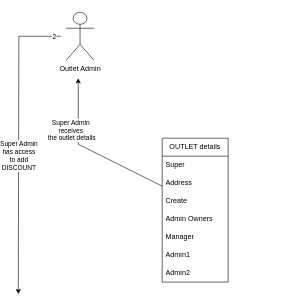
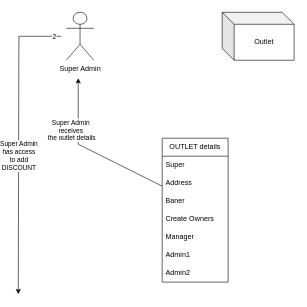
+ <mxCell id="3" value="Outlet" style="shape=cube;whiteSpace=wrap;html=1;boundedLbl=1;backgroundOutline=1;darkOpacity=0.05;darkOpacity2=0.1;" vertex="1" parent="1"><mxGeometry x="360" y="20" width="120" height="80" as="geometry" /></mxCell>
- <mxCell id="2" value="Outlet Admin" style="shape=umlActor;verticalLabelPosition=bottom;verticalAlign=top;html=1;outlineConnect=0;" vertex="1" parent="1"><mxGeometry x="100" y="20" width="46" height="80" as="geometry" /></mxCell>
+ <mxCell id="2" value="Super Admin" style="shape=umlActor;verticalLabelPosition=bottom;verticalAlign=top;html=1;outlineConnect=0;" vertex="1" parent="1"><mxGeometry x="100" y="20" width="46" height="80" as="geometry" /></mxCell>
- <mxCell id="7" value="Create" style="text;strokeColor=none;fillColor=none;align=left;verticalAlign=middle;spacingLeft=4;spacingRight=4;overflow=hidden;points=[[0,0.5],[1,0.5]];portConstraint=eastwest;rotatable=0;whiteSpace=wrap;html=1;" vertex="1" parent="4"><mxGeometry y="90" width="110" height="30" as="geometry" /></mxCell>
+ <mxCell id="7" value="Baner" style="text;strokeColor=none;fillColor=none;align=left;verticalAlign=middle;spacingLeft=4;spacingRight=4;overflow=hidden;points=[[0,0.5],[1,0.5]];portConstraint=eastwest;rotatable=0;whiteSpace=wrap;html=1;" vertex="1" parent="4"><mxGeometry y="90" width="110" height="30" as="geometry" /></mxCell>
- <mxCell id="8" value="Admin Owners" style="text;strokeColor=none;fillColor=none;align=left;verticalAlign=middle;spacingLeft=4;spacingRight=4;overflow=hidden;points=[[0,0.5],[1,0.5]];portConstraint=eastwest;rotatable=0;whiteSpace=wrap;html=1;" vertex="1" parent="4"><mxGeometry y="120" width="110" height="30" as="geometry" /></mxCell>
+ <mxCell id="8" value="Create Owners" style="text;strokeColor=none;fillColor=none;align=left;verticalAlign=middle;spacingLeft=4;spacingRight=4;overflow=hidden;points=[[0,0.5],[1,0.5]];portConstraint=eastwest;rotatable=0;whiteSpace=wrap;html=1;" vertex="1" parent="4"><mxGeometry y="120" width="110" height="30" as="geometry" /></mxCell>
